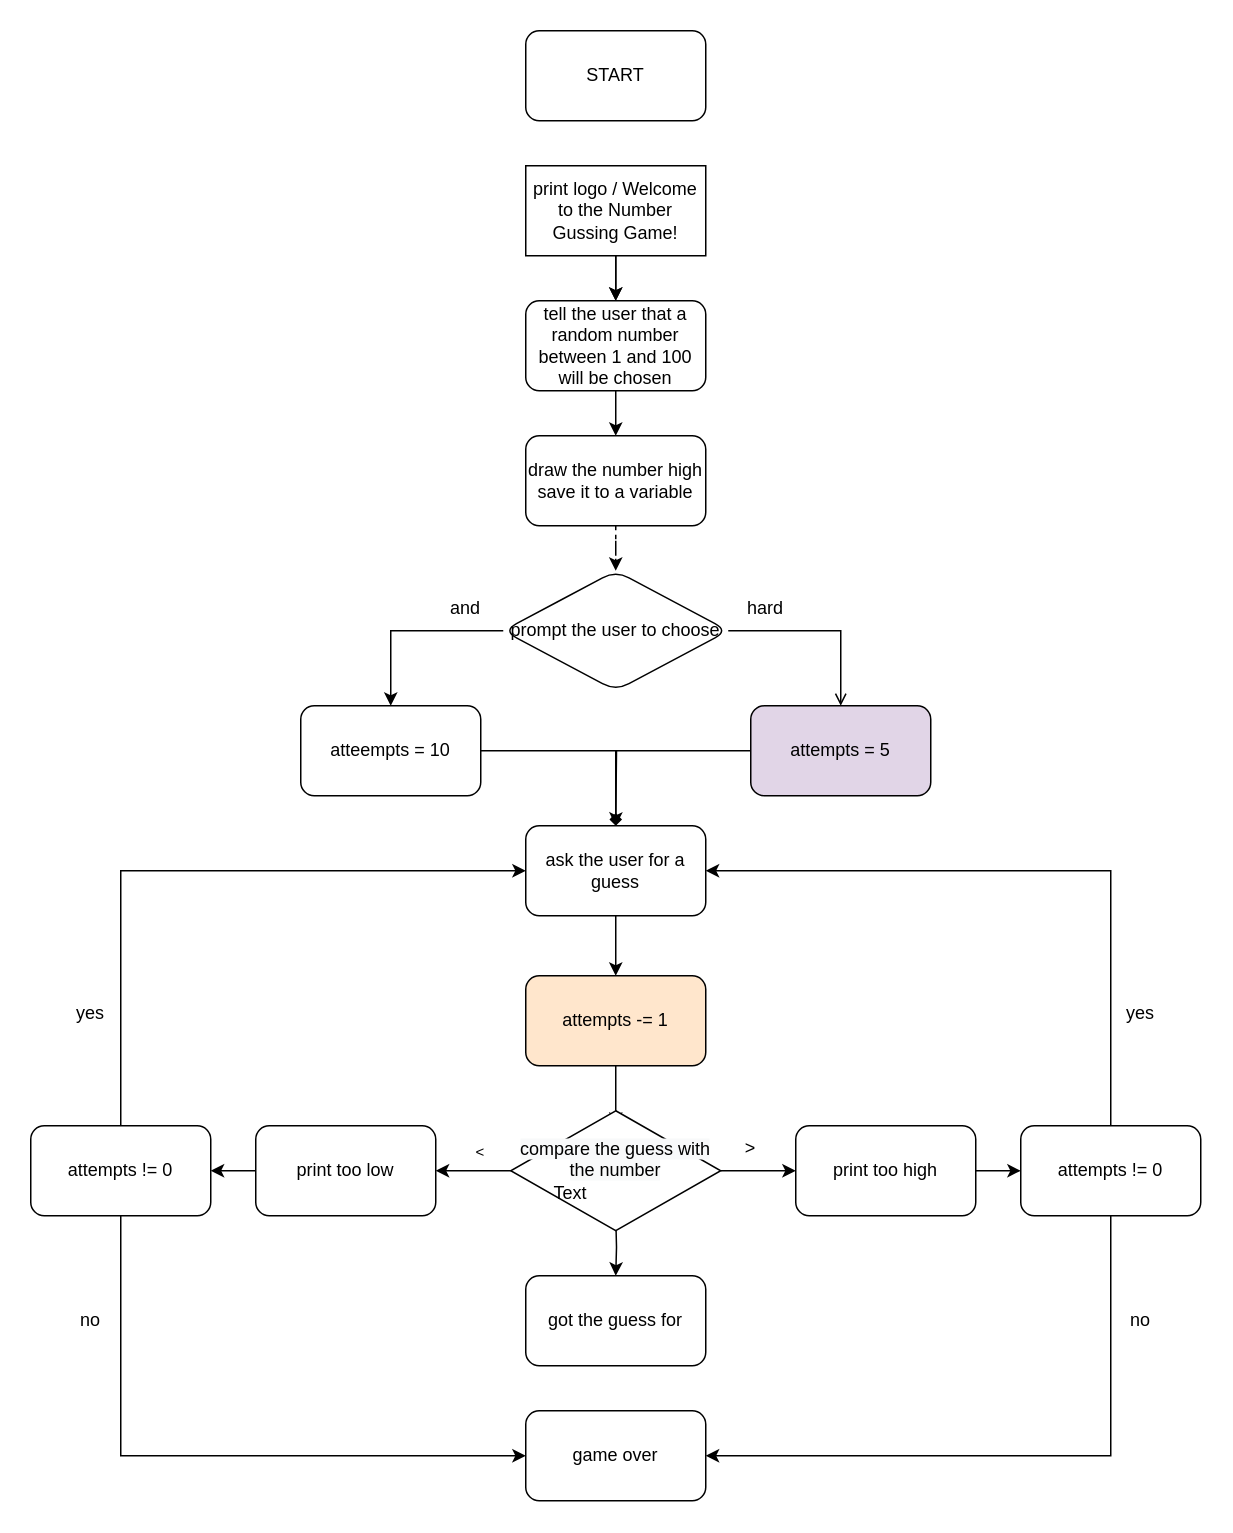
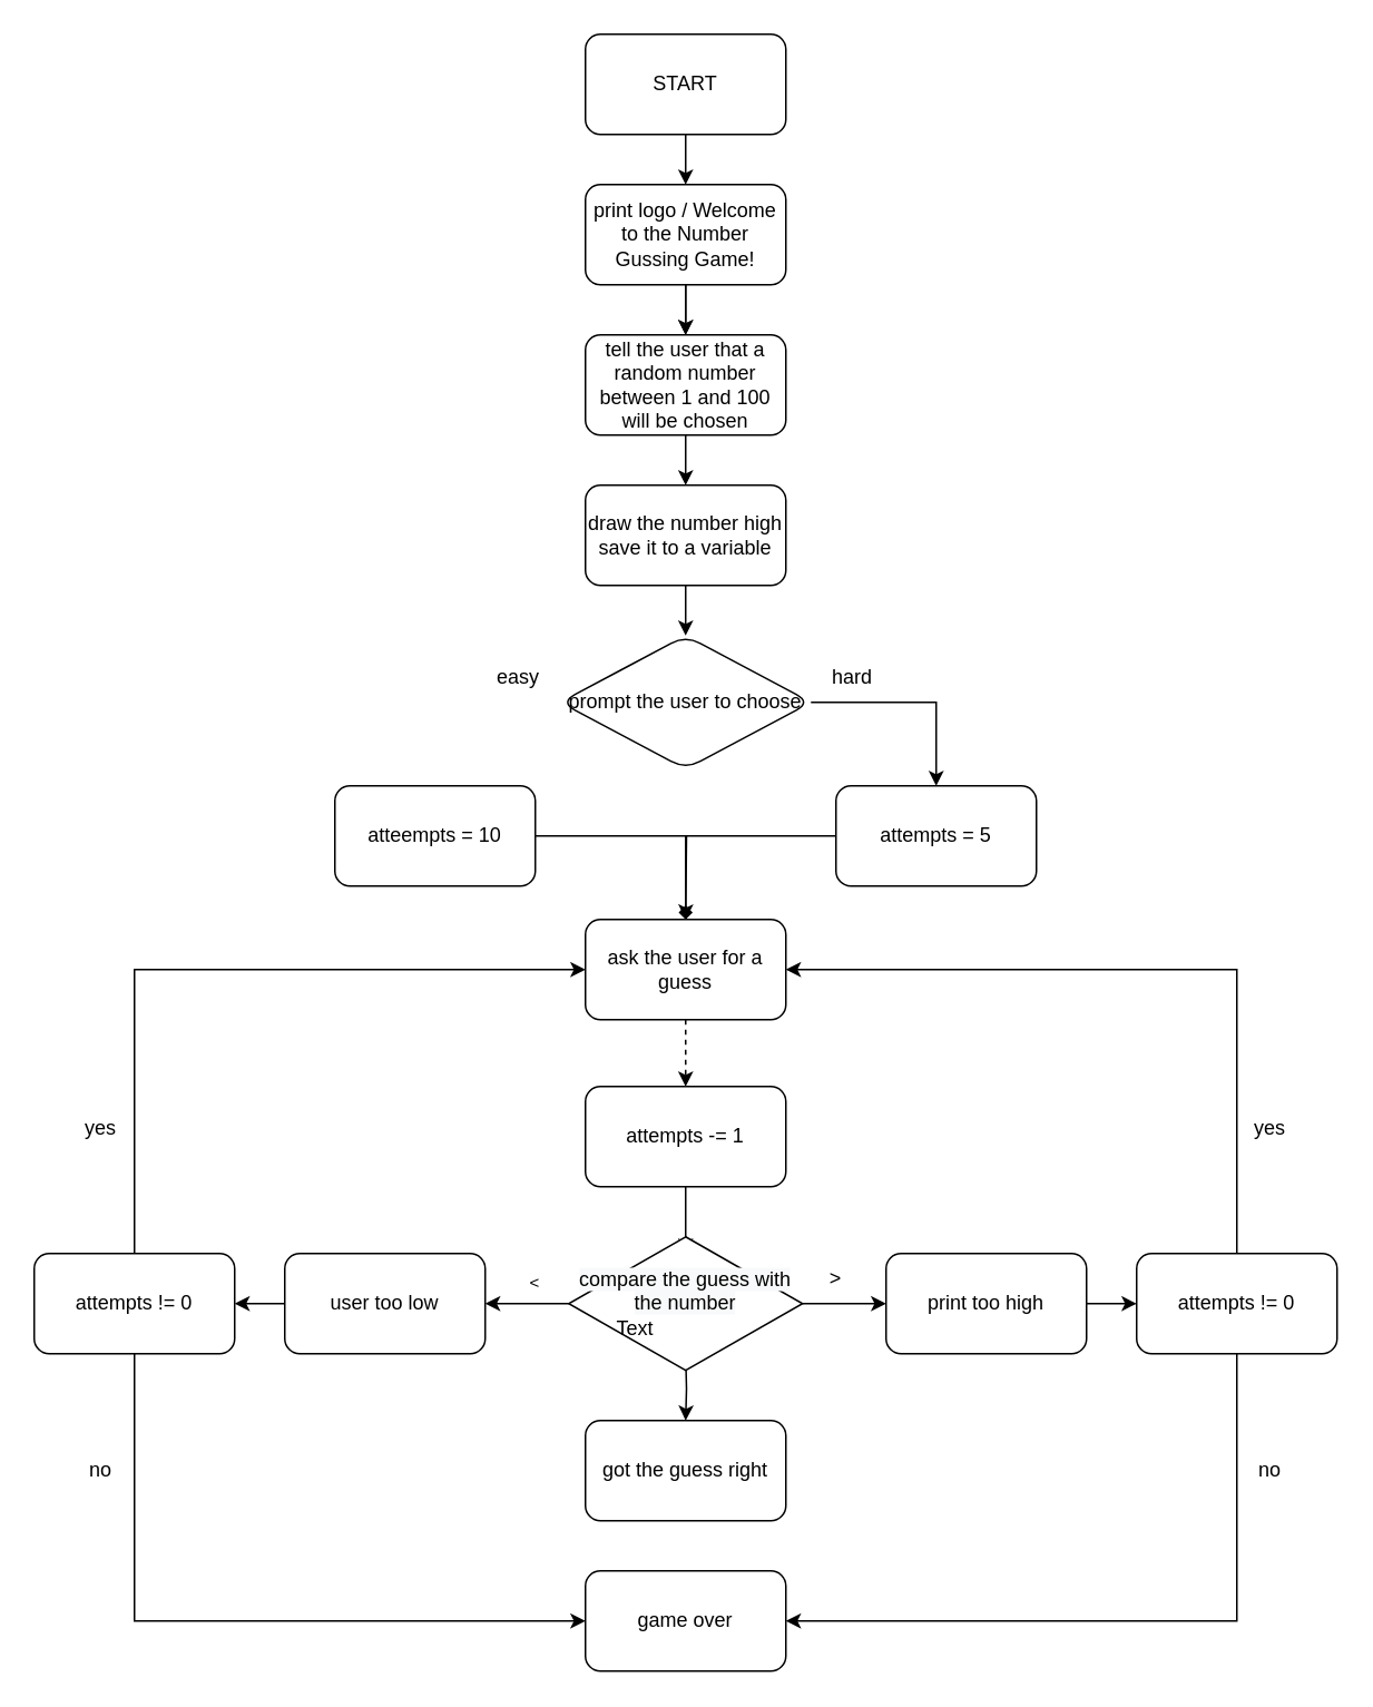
+ <mxCell id="2" value="" style="edgeStyle=orthogonalEdgeStyle;rounded=0;orthogonalLoop=1;jettySize=auto;html=1;" edge="1" parent="1" source="3" target="6"><mxGeometry relative="1" as="geometry" /></mxCell>
- <mxCell id="6" value="print logo / Welcome to the Number Gussing Game!" style="whiteSpace=wrap;html=1;rounded=0;" vertex="1" parent="1"><mxGeometry x="350" y="110" width="120" height="60" as="geometry" /></mxCell>
+ <mxCell id="6" value="print logo / Welcome to the Number Gussing Game!" style="whiteSpace=wrap;html=1;rounded=1;" vertex="1" parent="1"><mxGeometry x="350" y="110" width="120" height="60" as="geometry" /></mxCell>
- <mxCell id="9" value="" style="edgeStyle=orthogonalEdgeStyle;rounded=0;orthogonalLoop=1;jettySize=auto;html=1;dashed=1;" edge="1" parent="1" source="10" target="13"><mxGeometry relative="1" as="geometry" /></mxCell>
+ <mxCell id="9" value="" style="edgeStyle=orthogonalEdgeStyle;rounded=0;orthogonalLoop=1;jettySize=auto;html=1;" edge="1" parent="1" source="10" target="13"><mxGeometry relative="1" as="geometry" /></mxCell>
- <mxCell id="16" value="and" style="text;html=1;strokeColor=none;fillColor=none;align=center;verticalAlign=middle;whiteSpace=wrap;rounded=0;" vertex="1" parent="1"><mxGeometry x="280" y="390" width="60" height="30" as="geometry" /></mxCell>
+ <mxCell id="16" value="easy" style="text;html=1;strokeColor=none;fillColor=none;align=center;verticalAlign=middle;whiteSpace=wrap;rounded=0;" vertex="1" parent="1"><mxGeometry x="280" y="390" width="60" height="30" as="geometry" /></mxCell>
- <mxCell id="11" style="edgeStyle=orthogonalEdgeStyle;rounded=0;orthogonalLoop=1;jettySize=auto;html=1;entryX=0.5;entryY=0;entryDx=0;entryDy=0;" edge="1" parent="1" source="13" target="20"><mxGeometry relative="1" as="geometry" /></mxCell>
- <mxCell id="12" style="edgeStyle=orthogonalEdgeStyle;rounded=0;orthogonalLoop=1;jettySize=auto;html=1;entryX=0.5;entryY=0;entryDx=0;entryDy=0;endArrow=open;" edge="1" parent="1" source="13" target="18"><mxGeometry relative="1" as="geometry" /></mxCell>
+ <mxCell id="12" style="edgeStyle=orthogonalEdgeStyle;rounded=0;orthogonalLoop=1;jettySize=auto;html=1;entryX=0.5;entryY=0;entryDx=0;entryDy=0;" edge="1" parent="1" source="13" target="18"><mxGeometry relative="1" as="geometry" /></mxCell>
- <mxCell id="18" value="attempts = 5" style="rounded=1;whiteSpace=wrap;html=1;fillColor=#e1d5e7;" vertex="1" parent="1"><mxGeometry x="500" y="470" width="120" height="60" as="geometry" /></mxCell>
+ <mxCell id="18" value="attempts = 5" style="rounded=1;whiteSpace=wrap;html=1;" vertex="1" parent="1"><mxGeometry x="500" y="470" width="120" height="60" as="geometry" /></mxCell>
- <mxCell id="14" value="" style="edgeStyle=orthogonalEdgeStyle;rounded=0;orthogonalLoop=1;jettySize=auto;html=1;" edge="1" parent="1" source="15" target="23"><mxGeometry relative="1" as="geometry" /></mxCell>
+ <mxCell id="14" value="" style="edgeStyle=orthogonalEdgeStyle;rounded=0;orthogonalLoop=1;jettySize=auto;html=1;dashed=1;" edge="1" parent="1" source="15" target="23"><mxGeometry relative="1" as="geometry" /></mxCell>
- <mxCell id="23" value="attempts -= 1" style="rounded=1;whiteSpace=wrap;html=1;fillColor=#ffe6cc;" vertex="1" parent="1"><mxGeometry x="350" y="650" width="120" height="60" as="geometry" /></mxCell>
+ <mxCell id="23" value="attempts -= 1" style="rounded=1;whiteSpace=wrap;html=1;" vertex="1" parent="1"><mxGeometry x="350" y="650" width="120" height="60" as="geometry" /></mxCell>
- <mxCell id="28" value="print too low" style="whiteSpace=wrap;html=1;rounded=1;" vertex="1" parent="1"><mxGeometry x="170" y="750" width="120" height="60" as="geometry" /></mxCell>
+ <mxCell id="28" value="user too low" style="whiteSpace=wrap;html=1;rounded=1;" vertex="1" parent="1"><mxGeometry x="170" y="750" width="120" height="60" as="geometry" /></mxCell>
- <mxCell id="30" value="got the guess for" style="rounded=1;whiteSpace=wrap;html=1;" vertex="1" parent="1"><mxGeometry x="350" y="850" width="120" height="60" as="geometry" /></mxCell>
+ <mxCell id="30" value="got the guess right" style="rounded=1;whiteSpace=wrap;html=1;" vertex="1" parent="1"><mxGeometry x="350" y="850" width="120" height="60" as="geometry" /></mxCell>
